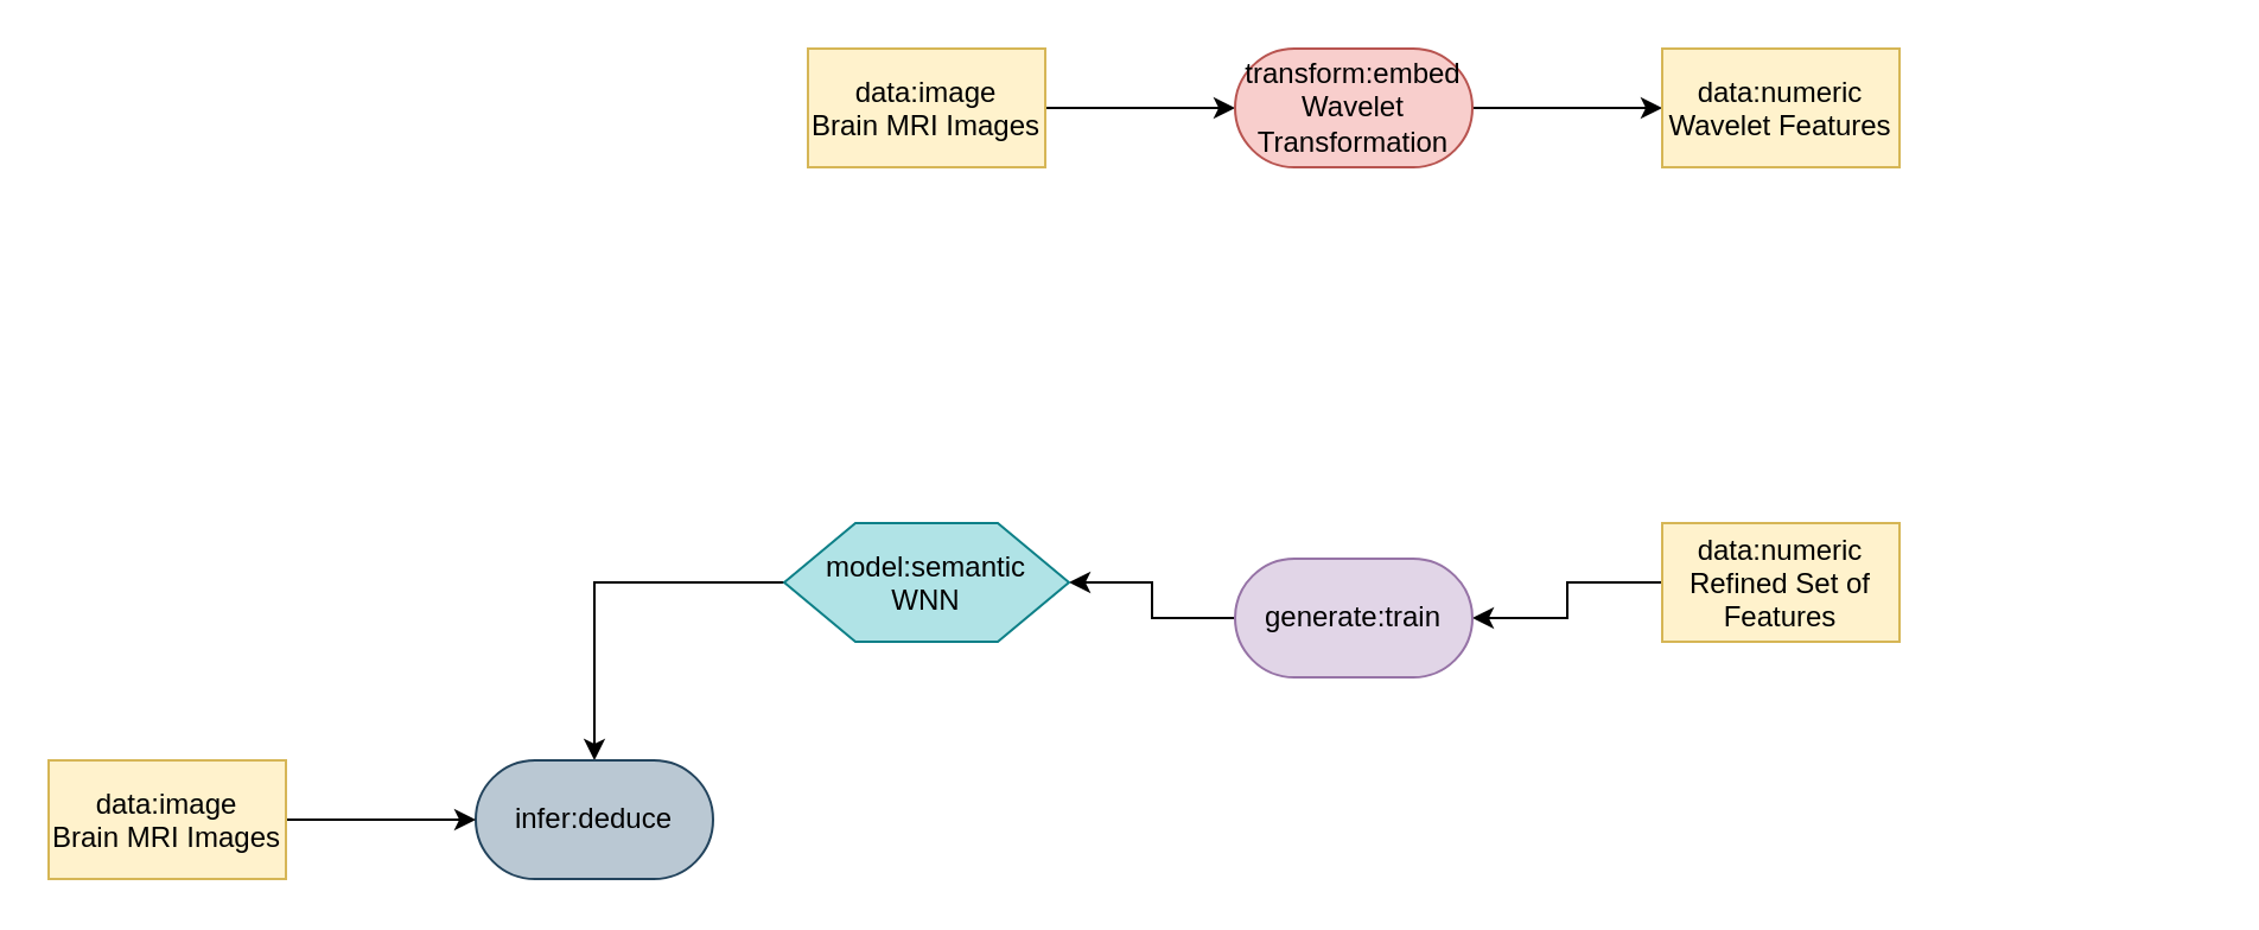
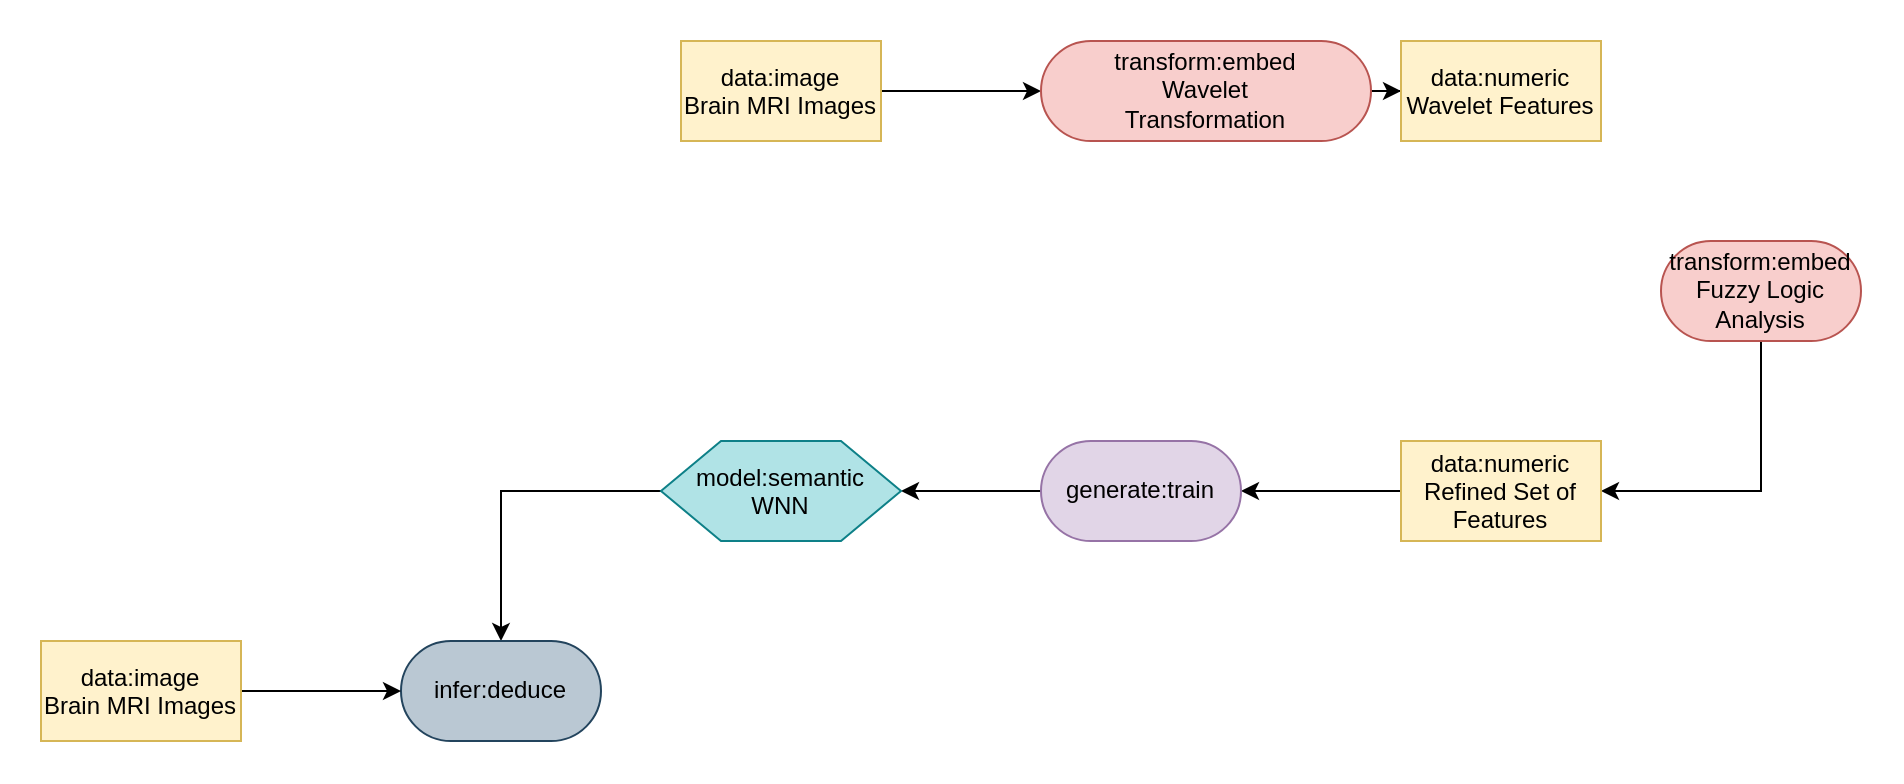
- <mxCell id="5" value="&lt;div&gt;transform:embed&lt;/div&gt;&lt;div&gt;Wavelet&lt;/div&gt;&lt;div&gt;Transformation&lt;/div&gt;" style="rounded=1;whiteSpace=wrap;html=1;arcSize=50;fillColor=#f8cecc;strokeColor=#b85450;" name="transform" vertex="1" parent="1"><mxGeometry x="520" y="20" width="100" height="50" as="geometry" /></mxCell>
+ <mxCell id="5" value="&lt;div&gt;transform:embed&lt;/div&gt;&lt;div&gt;Wavelet&lt;/div&gt;&lt;div&gt;Transformation&lt;/div&gt;" style="rounded=1;whiteSpace=wrap;html=1;arcSize=50;fillColor=#f8cecc;strokeColor=#b85450;" name="transform" vertex="1" parent="1"><mxGeometry x="520" y="20" width="165" height="50" as="geometry" /></mxCell>
+ <mxCell id="8" value="&lt;div&gt;transform:embed&lt;/div&gt;&lt;div&gt;Fuzzy Logic&lt;/div&gt;&lt;div&gt;Analysis&lt;/div&gt;" style="rounded=1;whiteSpace=wrap;html=1;arcSize=50;fillColor=#f8cecc;strokeColor=#b85450;" name="transform" vertex="1" parent="1"><mxGeometry x="830" y="120" width="100" height="50" as="geometry" /></mxCell>
+ <mxCell id="7" style="edgeStyle=orthogonalEdgeStyle;rounded=0;orthogonalLoop=1;jettySize=auto;html=1;exitX=0.5;exitY=1;exitDx=0;exitDy=0;entryX=1;entryY=0.5;entryDx=0;entryDy=0;" edge="1" parent="1" source="8" target="10"><mxGeometry relative="1" as="geometry" /></mxCell>
- <mxCell id="12" value="generate:train" style="rounded=1;whiteSpace=wrap;html=1;arcSize=50;fillColor=#e1d5e7;strokeColor=#9673a6;" name="generate:train" vertex="1" parent="1"><mxGeometry x="520" y="235" width="100" height="50" as="geometry" /></mxCell>
+ <mxCell id="12" value="generate:train" style="rounded=1;whiteSpace=wrap;html=1;arcSize=50;fillColor=#e1d5e7;strokeColor=#9673a6;" name="generate:train" vertex="1" parent="1"><mxGeometry x="520" y="220" width="100" height="50" as="geometry" /></mxCell>
